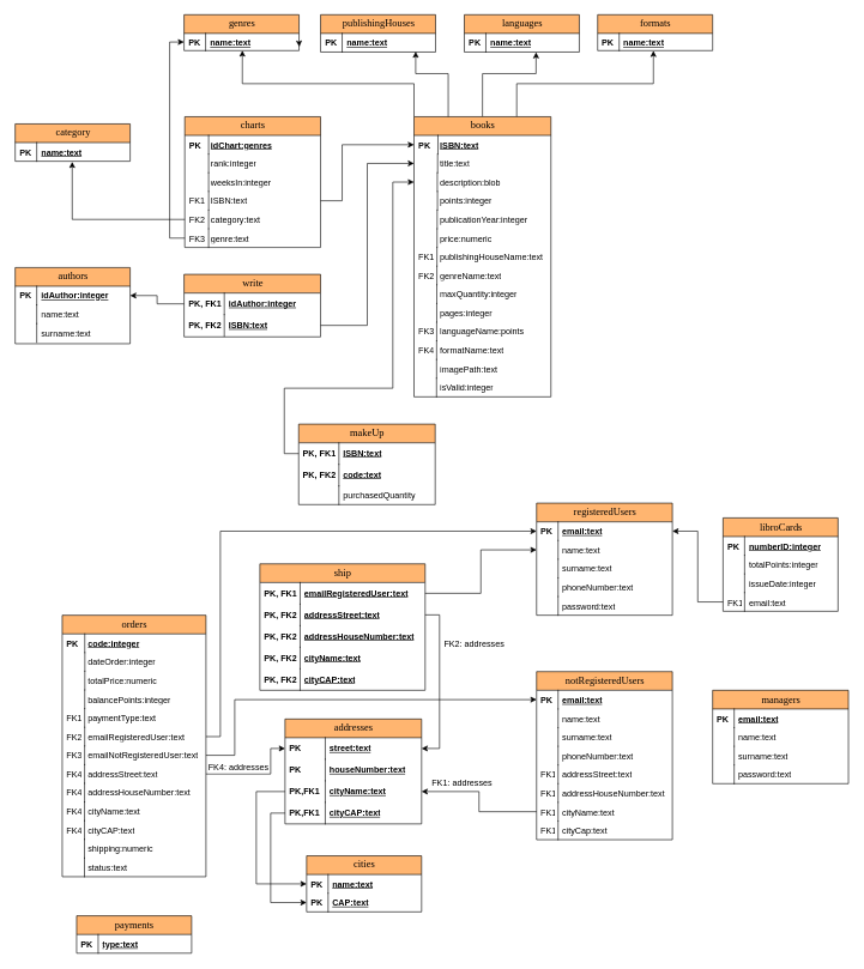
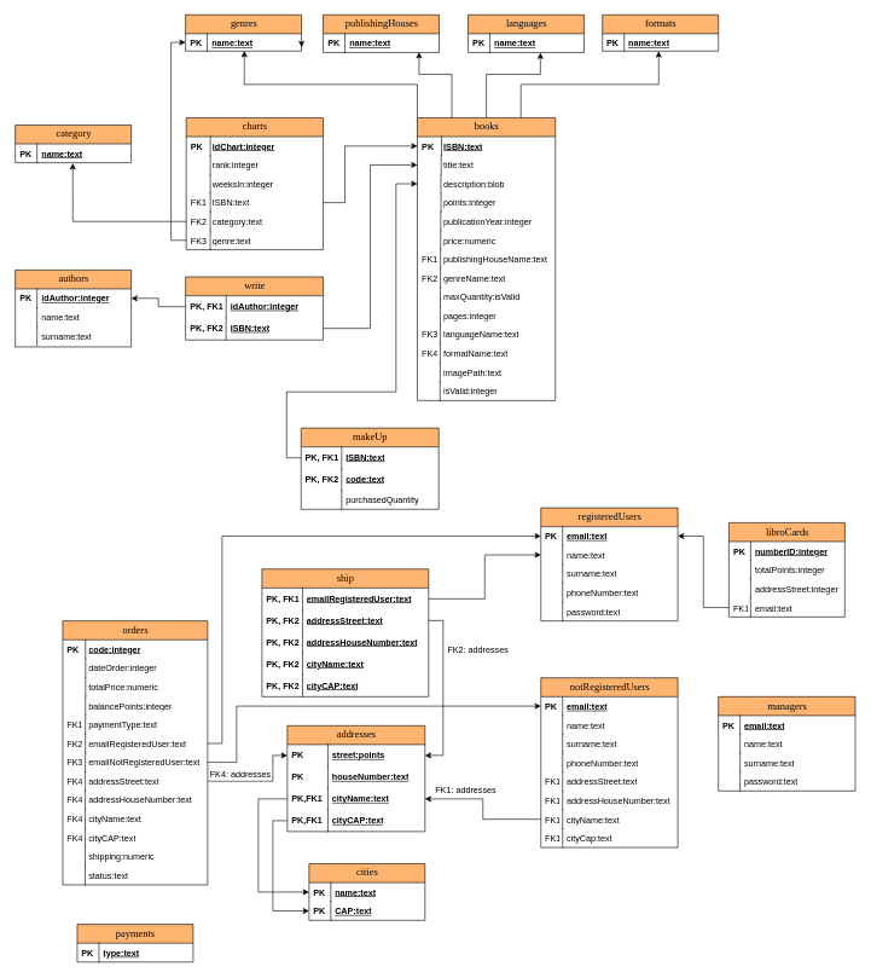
- <mxCell id="54" value="&lt;b&gt;&lt;u&gt;idChart:genres&lt;/u&gt;&lt;/b&gt;" style="shape=partialRectangle;top=0;left=0;right=0;bottom=0;html=1;align=left;verticalAlign=top;fillColor=none;spacingLeft=34;spacingRight=4;whiteSpace=wrap;overflow=hidden;rotatable=0;points=[[0,0.5],[1,0.5]];portConstraint=eastwest;dropTarget=0;" vertex="1" parent="53"><mxGeometry y="26" width="189" height="26" as="geometry" /></mxCell>
+ <mxCell id="54" value="&lt;b&gt;&lt;u&gt;idChart:integer&lt;/u&gt;&lt;/b&gt;" style="shape=partialRectangle;top=0;left=0;right=0;bottom=0;html=1;align=left;verticalAlign=top;fillColor=none;spacingLeft=34;spacingRight=4;whiteSpace=wrap;overflow=hidden;rotatable=0;points=[[0,0.5],[1,0.5]];portConstraint=eastwest;dropTarget=0;" vertex="1" parent="53"><mxGeometry y="26" width="189" height="26" as="geometry" /></mxCell>
- <mxCell id="38" value="maxQuantity:integer&lt;br&gt;" style="shape=partialRectangle;top=0;left=0;right=0;bottom=0;html=1;align=left;verticalAlign=top;fillColor=none;spacingLeft=34;spacingRight=4;whiteSpace=wrap;overflow=hidden;rotatable=0;points=[[0,0.5],[1,0.5]];portConstraint=eastwest;dropTarget=0;" vertex="1" parent="21"><mxGeometry y="234" width="190.5" height="26" as="geometry" /></mxCell>
+ <mxCell id="38" value="maxQuantity:isValid&lt;br&gt;" style="shape=partialRectangle;top=0;left=0;right=0;bottom=0;html=1;align=left;verticalAlign=top;fillColor=none;spacingLeft=34;spacingRight=4;whiteSpace=wrap;overflow=hidden;rotatable=0;points=[[0,0.5],[1,0.5]];portConstraint=eastwest;dropTarget=0;" vertex="1" parent="21"><mxGeometry y="234" width="190.5" height="26" as="geometry" /></mxCell>
- <mxCell id="42" value="languageName:points" style="shape=partialRectangle;top=0;left=0;right=0;bottom=0;html=1;align=left;verticalAlign=top;fillColor=none;spacingLeft=34;spacingRight=4;whiteSpace=wrap;overflow=hidden;rotatable=0;points=[[0,0.5],[1,0.5]];portConstraint=eastwest;dropTarget=0;" vertex="1" parent="21"><mxGeometry y="286" width="190.5" height="26" as="geometry" /></mxCell>
+ <mxCell id="42" value="languageName:text" style="shape=partialRectangle;top=0;left=0;right=0;bottom=0;html=1;align=left;verticalAlign=top;fillColor=none;spacingLeft=34;spacingRight=4;whiteSpace=wrap;overflow=hidden;rotatable=0;points=[[0,0.5],[1,0.5]];portConstraint=eastwest;dropTarget=0;" vertex="1" parent="21"><mxGeometry y="286" width="190.5" height="26" as="geometry" /></mxCell>
- <mxCell id="86" value="issueDate:integer" style="shape=partialRectangle;top=0;left=0;right=0;bottom=0;html=1;align=left;verticalAlign=top;fillColor=none;spacingLeft=34;spacingRight=4;whiteSpace=wrap;overflow=hidden;rotatable=0;points=[[0,0.5],[1,0.5]];portConstraint=eastwest;dropTarget=0;" vertex="1" parent="81"><mxGeometry y="78" width="160" height="26" as="geometry" /></mxCell>
+ <mxCell id="86" value="addressStreet:integer" style="shape=partialRectangle;top=0;left=0;right=0;bottom=0;html=1;align=left;verticalAlign=top;fillColor=none;spacingLeft=34;spacingRight=4;whiteSpace=wrap;overflow=hidden;rotatable=0;points=[[0,0.5],[1,0.5]];portConstraint=eastwest;dropTarget=0;" vertex="1" parent="81"><mxGeometry y="78" width="160" height="26" as="geometry" /></mxCell>
- <mxCell id="3" value="street:text" style="shape=partialRectangle;top=0;left=0;right=0;bottom=0;html=1;align=left;verticalAlign=middle;fillColor=none;spacingLeft=60;spacingRight=4;whiteSpace=wrap;overflow=hidden;rotatable=0;points=[[0,0.5],[1,0.5]];portConstraint=eastwest;dropTarget=0;fontStyle=5;" vertex="1" parent="2"><mxGeometry y="26" width="190" height="30" as="geometry" /></mxCell>
+ <mxCell id="3" value="street:points" style="shape=partialRectangle;top=0;left=0;right=0;bottom=0;html=1;align=left;verticalAlign=middle;fillColor=none;spacingLeft=60;spacingRight=4;whiteSpace=wrap;overflow=hidden;rotatable=0;points=[[0,0.5],[1,0.5]];portConstraint=eastwest;dropTarget=0;fontStyle=5;" vertex="1" parent="2"><mxGeometry y="26" width="190" height="30" as="geometry" /></mxCell>
